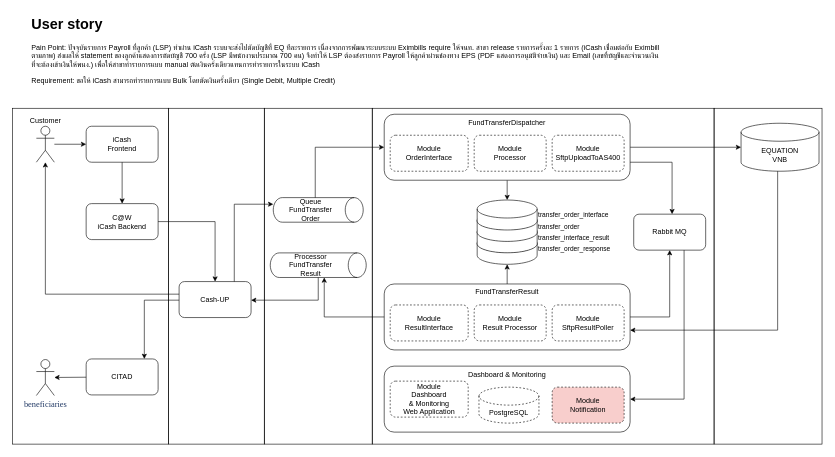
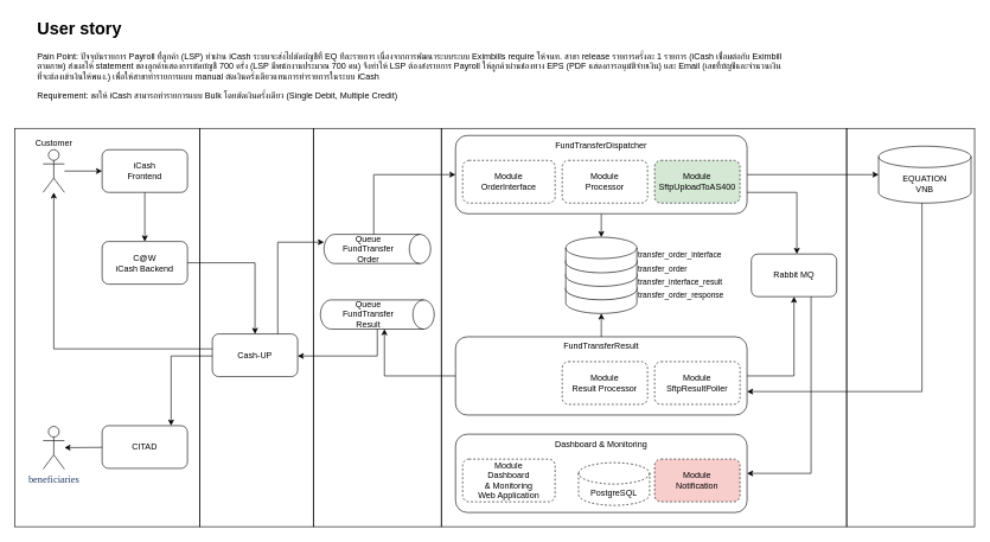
- <mxCell id="34" value="&lt;div&gt;Module&lt;/div&gt;&lt;div&gt;SftpUploadToAS400&lt;/div&gt;" style="rounded=1;whiteSpace=wrap;html=1;dashed=1;" vertex="1" parent="32"><mxGeometry x="280" y="35" width="120" height="60" as="geometry" /></mxCell>
+ <mxCell id="34" value="&lt;div&gt;Module&lt;/div&gt;&lt;div&gt;SftpUploadToAS400&lt;/div&gt;" style="rounded=1;whiteSpace=wrap;html=1;dashed=1;fillColor=#d5e8d4;" vertex="1" parent="32"><mxGeometry x="280" y="35" width="120" height="60" as="geometry" /></mxCell>
- <mxCell id="50" value="&lt;div&gt;Processor&lt;/div&gt;FundTransfer&lt;div&gt;Result&lt;/div&gt;" style="shape=cylinder3;whiteSpace=wrap;html=1;boundedLbl=1;backgroundOutline=1;size=15;direction=south;" vertex="1" parent="1"><mxGeometry x="450" y="421.19" width="160" height="41" as="geometry" /></mxCell>
+ <mxCell id="50" value="&lt;div&gt;Queue&lt;/div&gt;FundTransfer&lt;div&gt;Result&lt;/div&gt;" style="shape=cylinder3;whiteSpace=wrap;html=1;boundedLbl=1;backgroundOutline=1;size=15;direction=south;" vertex="1" parent="1"><mxGeometry x="450" y="421.19" width="160" height="41" as="geometry" /></mxCell>
- <mxCell id="30" value="Module&lt;br&gt;&lt;div&gt;ResultInterface&lt;/div&gt;" style="rounded=1;whiteSpace=wrap;html=1;dashed=1;" vertex="1" parent="27"><mxGeometry x="10" y="35" width="130" height="60" as="geometry" /></mxCell>
- <mxCell id="44" value="Module&lt;br&gt;&lt;div&gt;&lt;div&gt;Dashboard&lt;/div&gt;&lt;div&gt;&amp;amp; Monitoring&lt;/div&gt;&lt;div&gt;Web Application&lt;/div&gt;&lt;/div&gt;" style="rounded=1;whiteSpace=wrap;html=1;dashed=1;" vertex="1" parent="41"><mxGeometry x="10" y="25" width="130" height="60" as="geometry" /></mxCell>
+ <mxCell id="44" value="Module&lt;br&gt;&lt;div&gt;&lt;div&gt;Dashboard&lt;/div&gt;&lt;div&gt;&amp;amp; Monitoring&lt;/div&gt;&lt;div&gt;Web Application&lt;/div&gt;&lt;/div&gt;" style="rounded=1;whiteSpace=wrap;html=1;dashed=1;" vertex="1" parent="41"><mxGeometry x="10" y="35" width="130" height="60" as="geometry" /></mxCell>
- <mxCell id="45" value="PostgreSQL" style="shape=cylinder3;whiteSpace=wrap;html=1;boundedLbl=1;backgroundOutline=1;size=15;verticalAlign=middle;labelPosition=center;verticalLabelPosition=middle;align=center;dashed=1;" vertex="1" parent="41"><mxGeometry x="158" y="35" width="100" height="60" as="geometry" /></mxCell>
+ <mxCell id="45" value="PostgreSQL" style="shape=cylinder3;whiteSpace=wrap;html=1;boundedLbl=1;backgroundOutline=1;size=15;verticalAlign=middle;labelPosition=center;verticalLabelPosition=middle;align=center;dashed=1;" vertex="1" parent="41"><mxGeometry x="173" y="40" width="100" height="60" as="geometry" /></mxCell>
